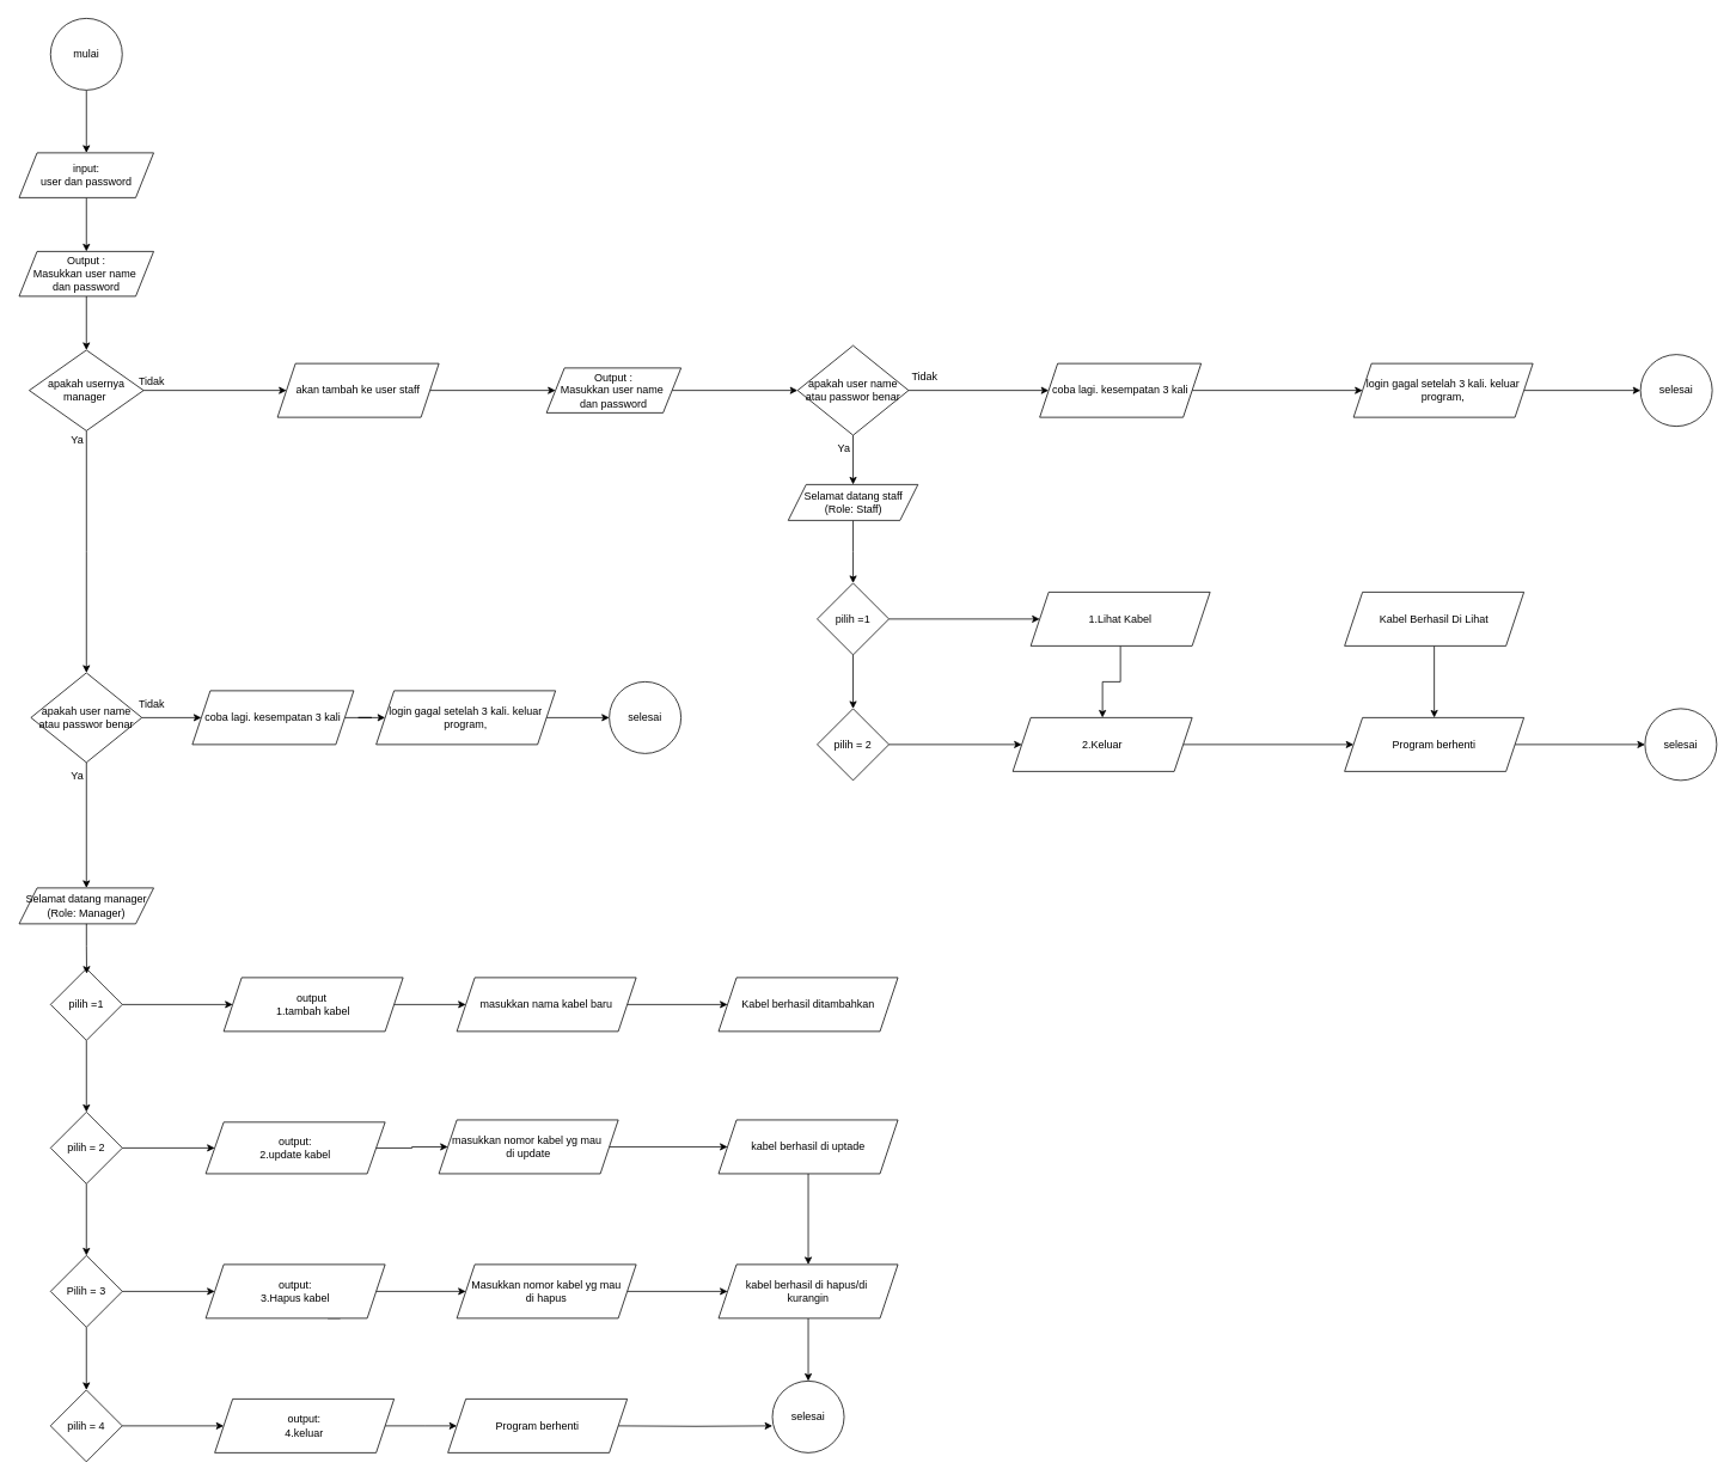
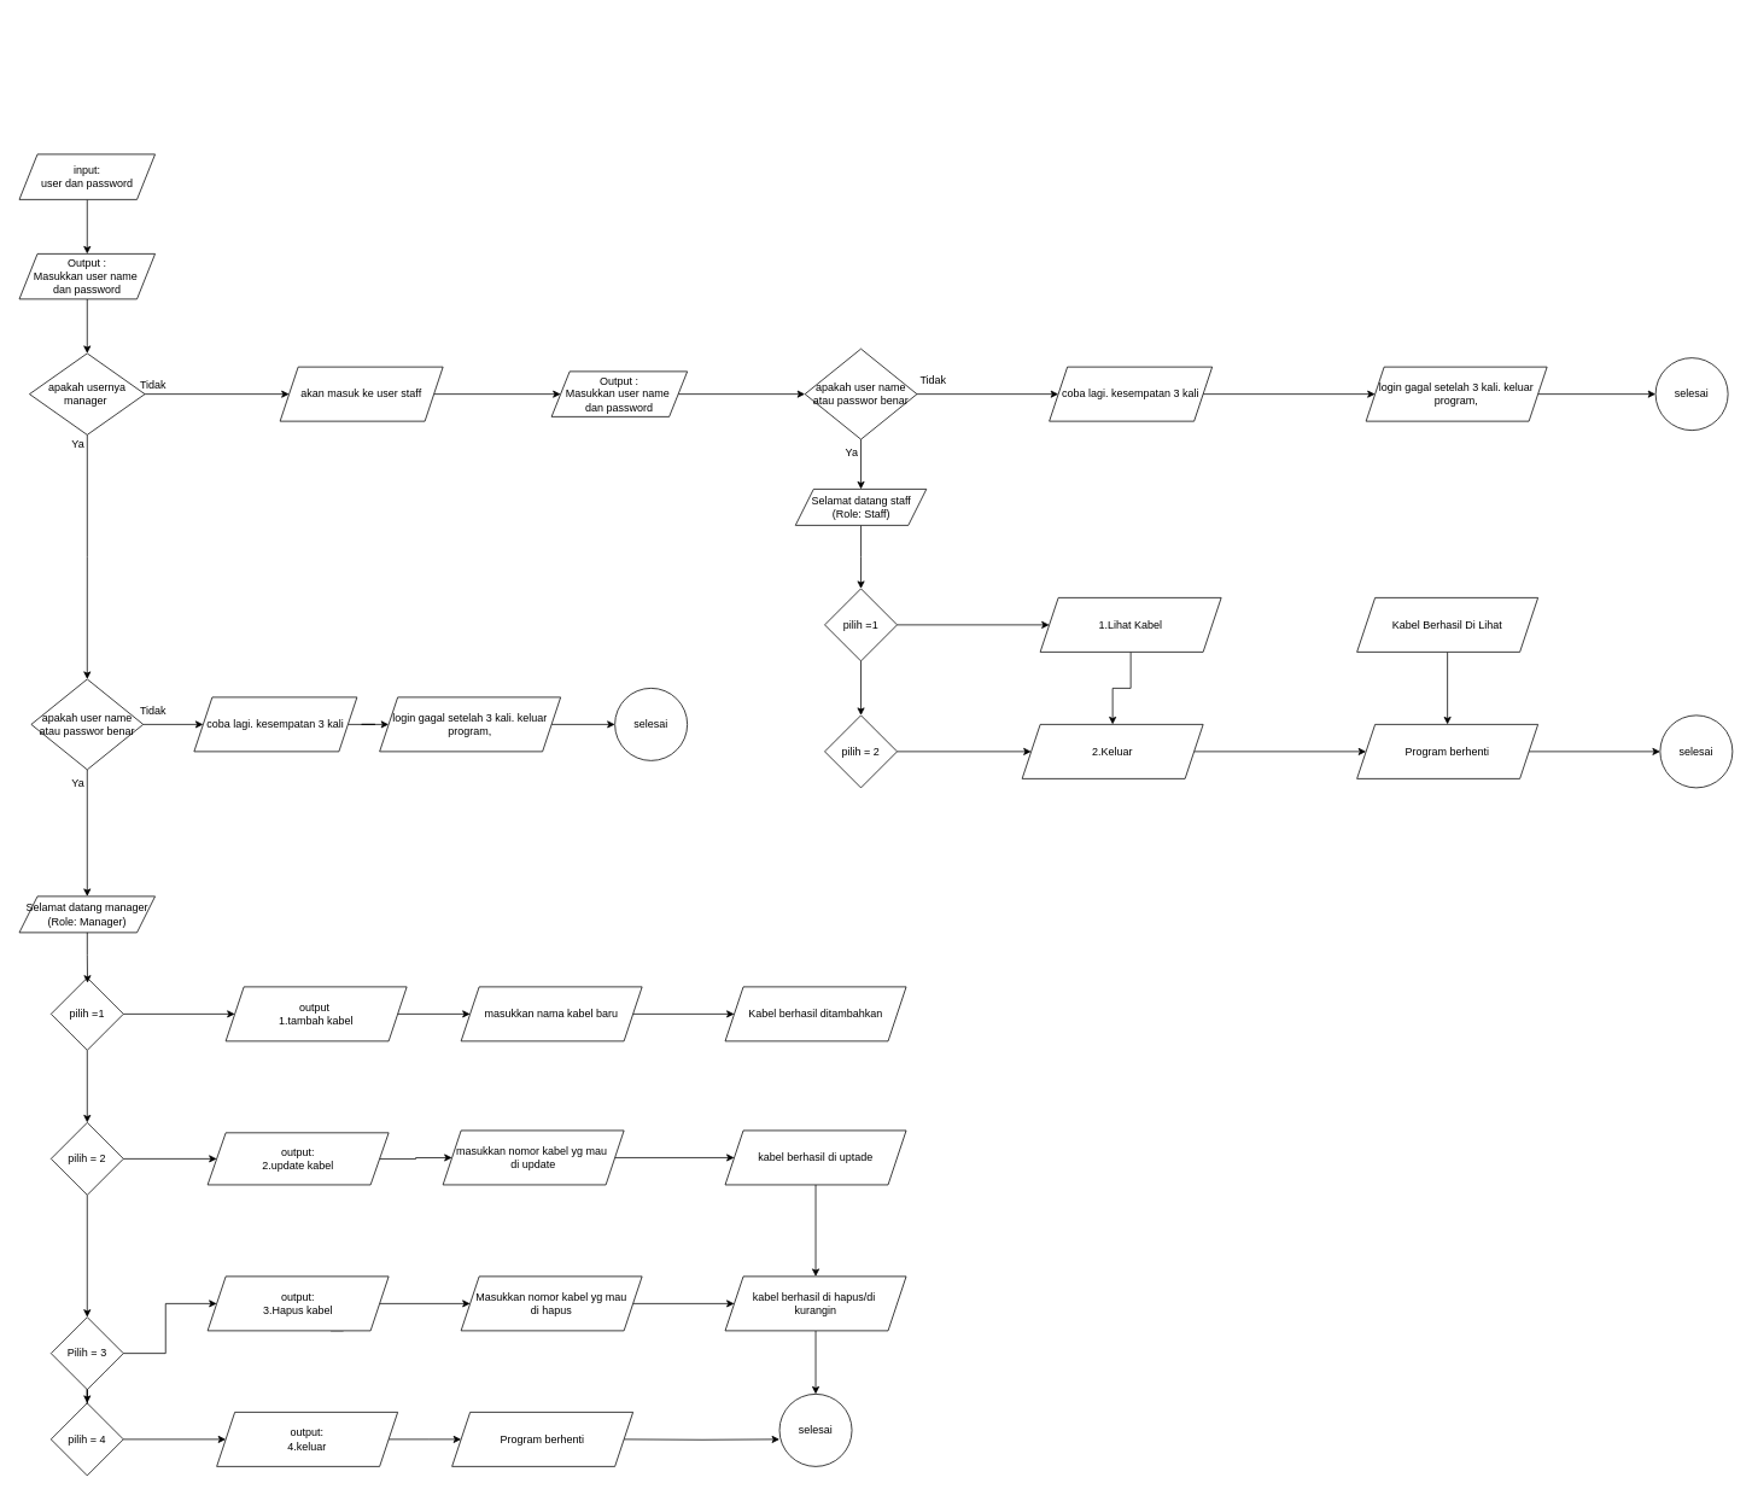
- <mxCell id="28" value="mulai" style="ellipse;whiteSpace=wrap;html=1;aspect=fixed;" vertex="1" parent="1"><mxGeometry x="55.87" y="20" width="80" height="80" as="geometry" /></mxCell>
- <mxCell id="27" style="edgeStyle=orthogonalEdgeStyle;rounded=0;orthogonalLoop=1;jettySize=auto;html=1;entryX=0.5;entryY=0;entryDx=0;entryDy=0;" edge="1" parent="1" source="28" target="5"><mxGeometry relative="1" as="geometry" /></mxCell>
- <mxCell id="56" value="akan tambah ke user staff" style="shape=parallelogram;perimeter=parallelogramPerimeter;whiteSpace=wrap;html=1;fixedSize=1;" vertex="1" parent="1"><mxGeometry x="309" y="405" width="180" height="60" as="geometry" /></mxCell>
+ <mxCell id="56" value="akan masuk ke user staff" style="shape=parallelogram;perimeter=parallelogramPerimeter;whiteSpace=wrap;html=1;fixedSize=1;" vertex="1" parent="1"><mxGeometry x="309" y="405" width="180" height="60" as="geometry" /></mxCell>
- <mxCell id="19" value="Pilih = 3" style="rhombus;whiteSpace=wrap;html=1;" vertex="1" parent="1"><mxGeometry x="55.87" y="1400" width="80" height="80" as="geometry" /></mxCell>
+ <mxCell id="19" value="Pilih = 3" style="rhombus;whiteSpace=wrap;html=1;" vertex="1" parent="1"><mxGeometry x="55.87" y="1455" width="80" height="80" as="geometry" /></mxCell>
